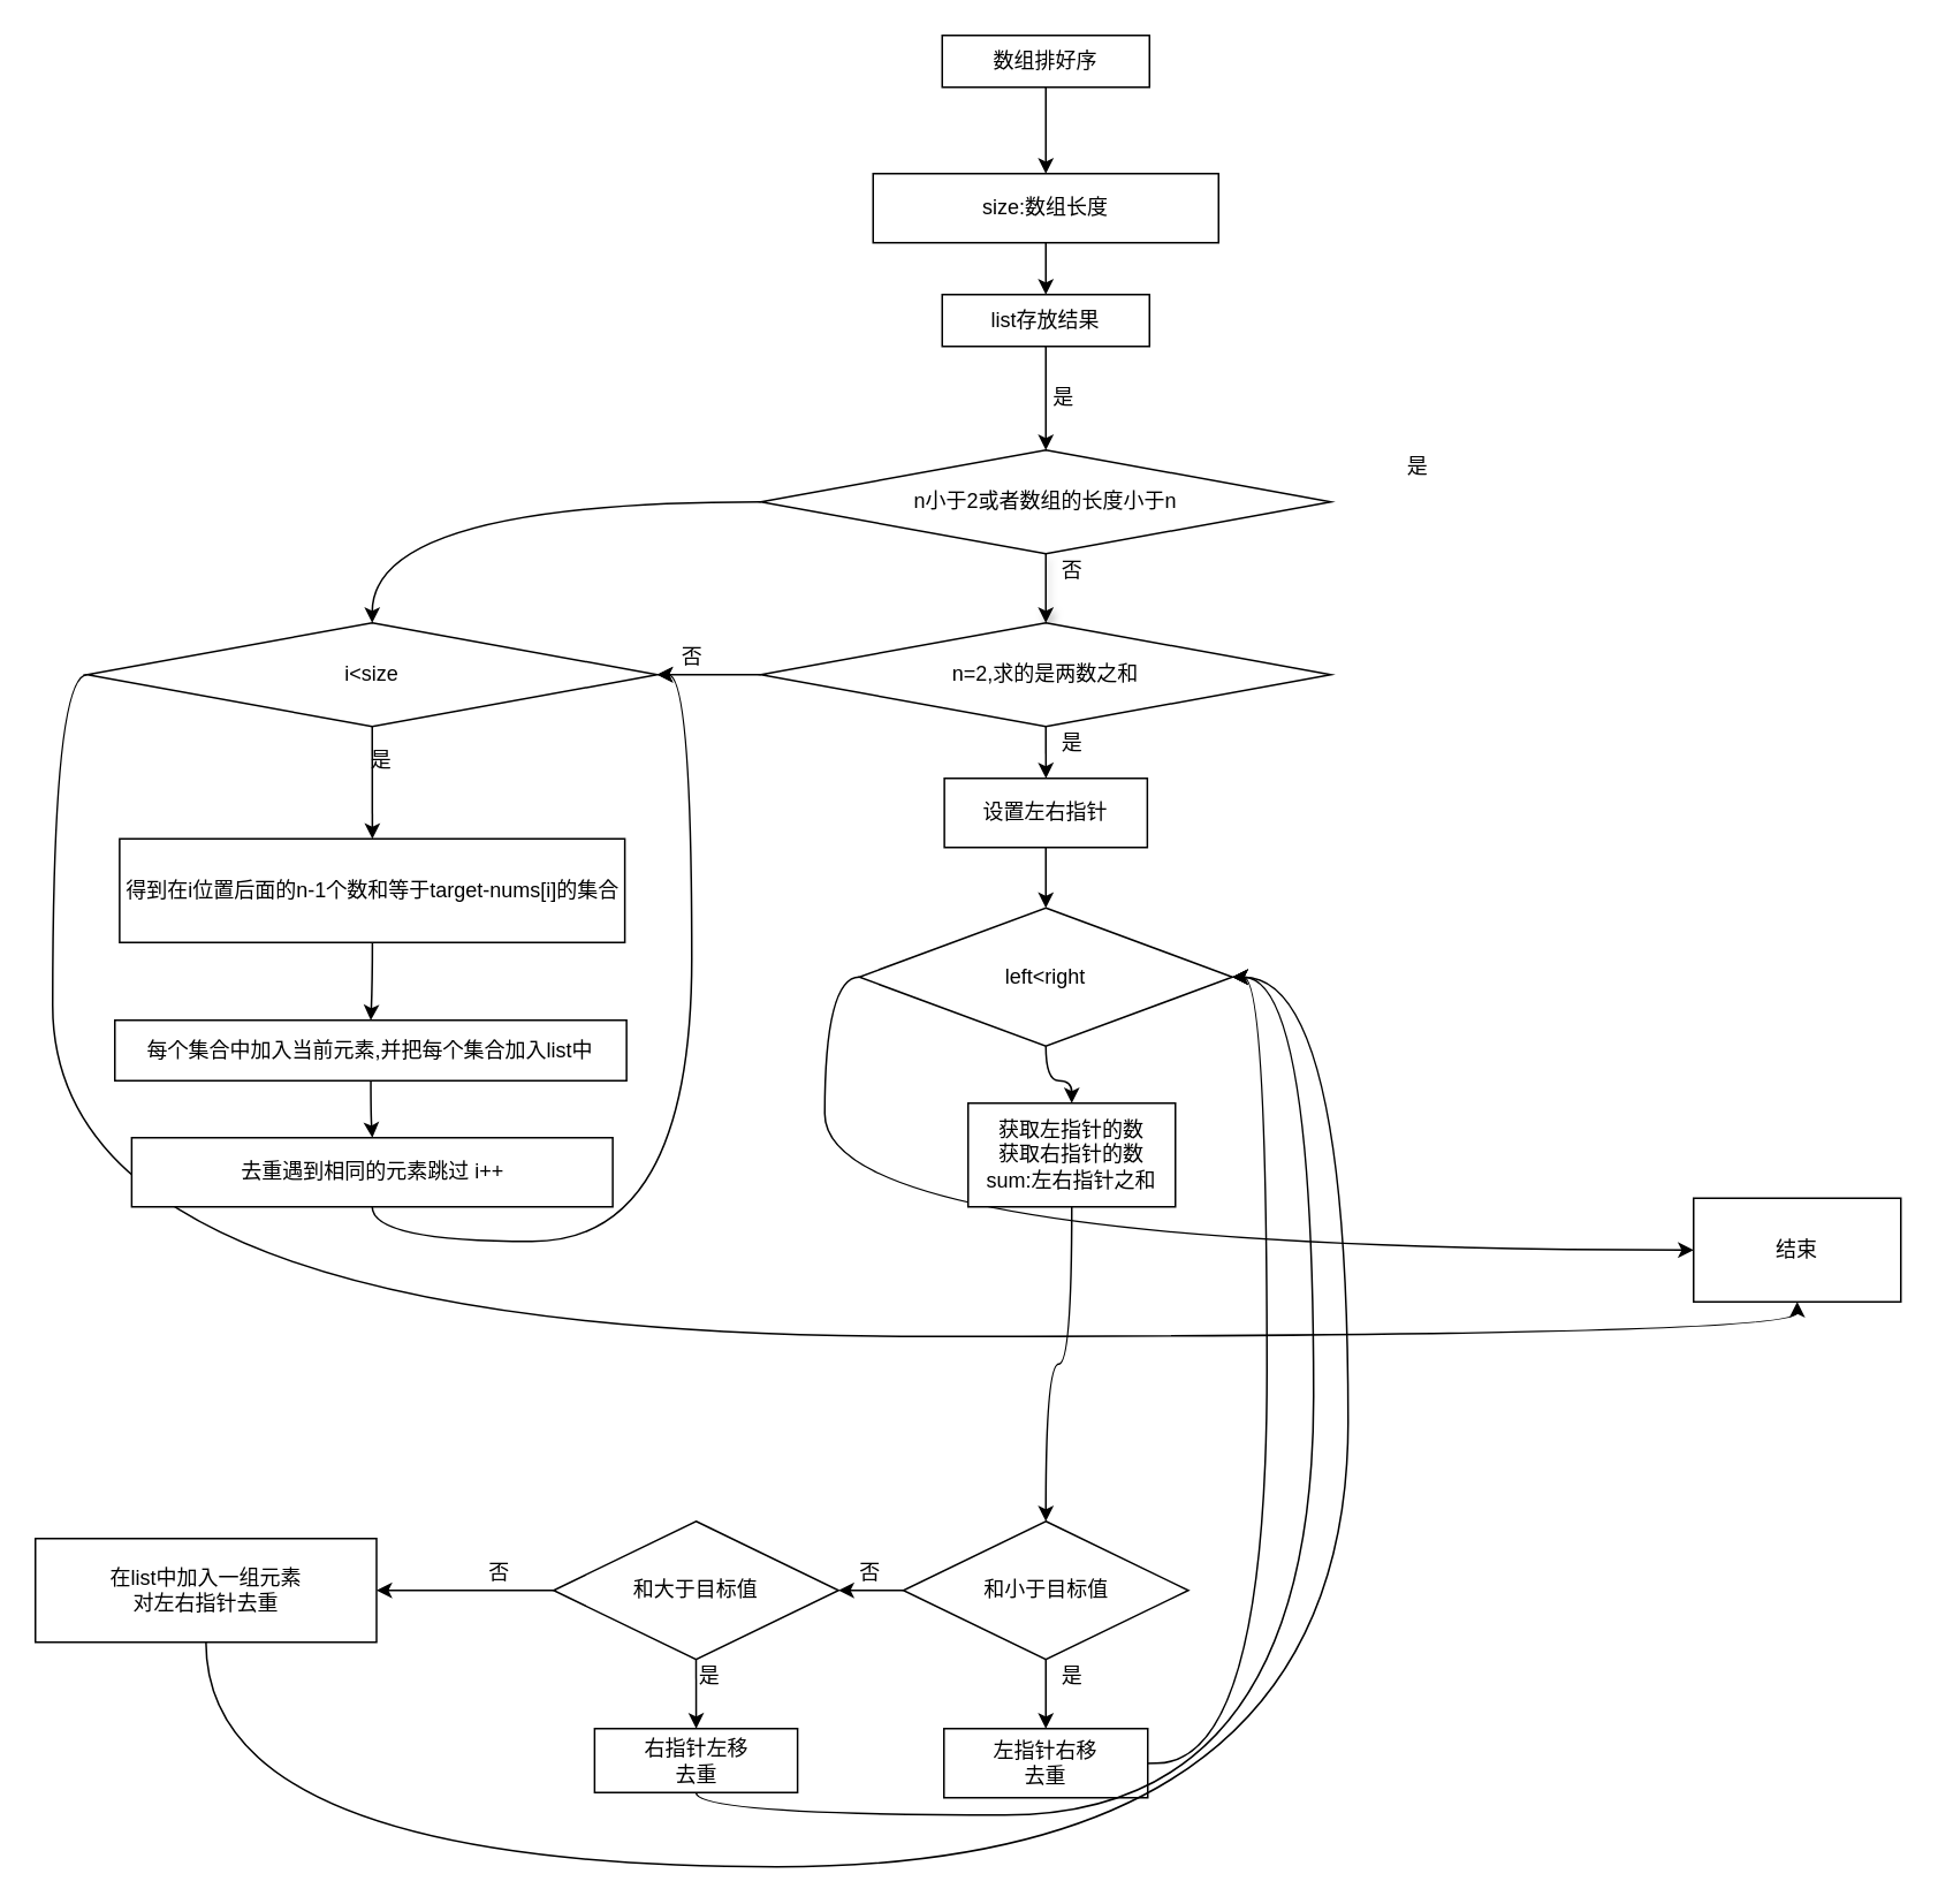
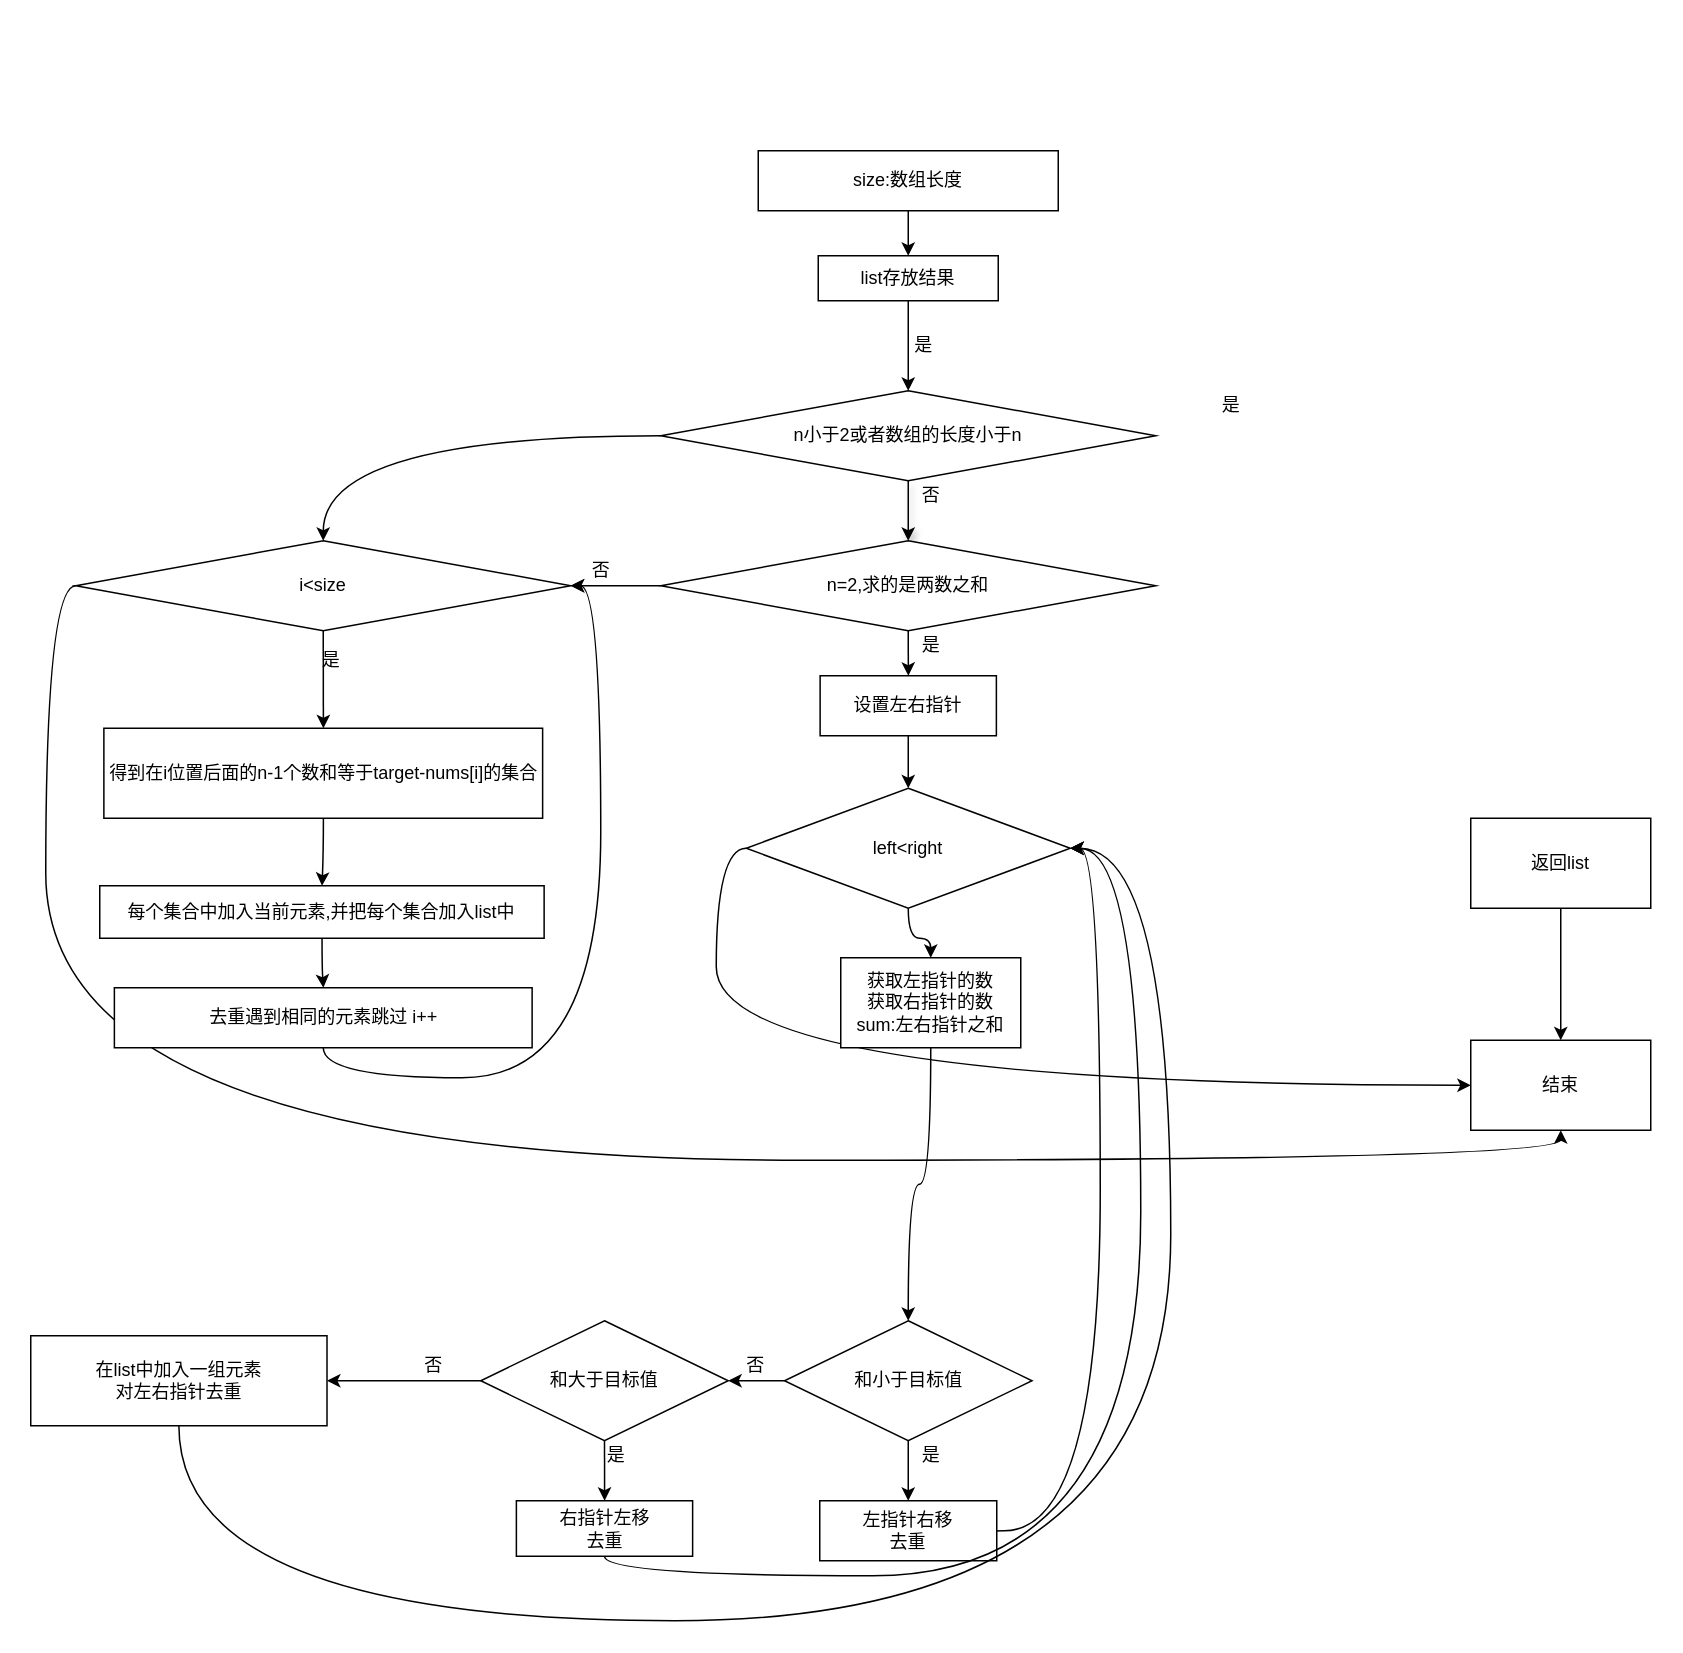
- <mxCell id="14" value="数组排好序" style="whiteSpace=wrap;html=1;rounded=0;shadow=0;sketch=0;" vertex="1" parent="1"><mxGeometry x="545" y="20" width="120" height="30" as="geometry" /></mxCell>
- <mxCell id="13" style="edgeStyle=orthogonalEdgeStyle;rounded=0;orthogonalLoop=1;jettySize=auto;html=1;exitX=0.5;exitY=1;exitDx=0;exitDy=0;entryX=0.5;entryY=0;entryDx=0;entryDy=0;shadow=0;sketch=0;curved=1;" edge="1" parent="1" source="14" target="3"><mxGeometry relative="1" as="geometry" /></mxCell>
+ <mxCell id="40" value="返回list" style="whiteSpace=wrap;html=1;rounded=0;sketch=0;" vertex="1" parent="1"><mxGeometry x="980" y="545" width="120" height="60" as="geometry" /></mxCell>
+ <mxCell id="39" style="edgeStyle=orthogonalEdgeStyle;rounded=0;orthogonalLoop=1;jettySize=auto;html=1;exitX=0.5;exitY=1;exitDx=0;exitDy=0;entryX=0.5;entryY=0;entryDx=0;entryDy=0;shadow=0;sketch=0;curved=1;" edge="1" parent="1" source="40" target="54"><mxGeometry relative="1" as="geometry" /></mxCell>
